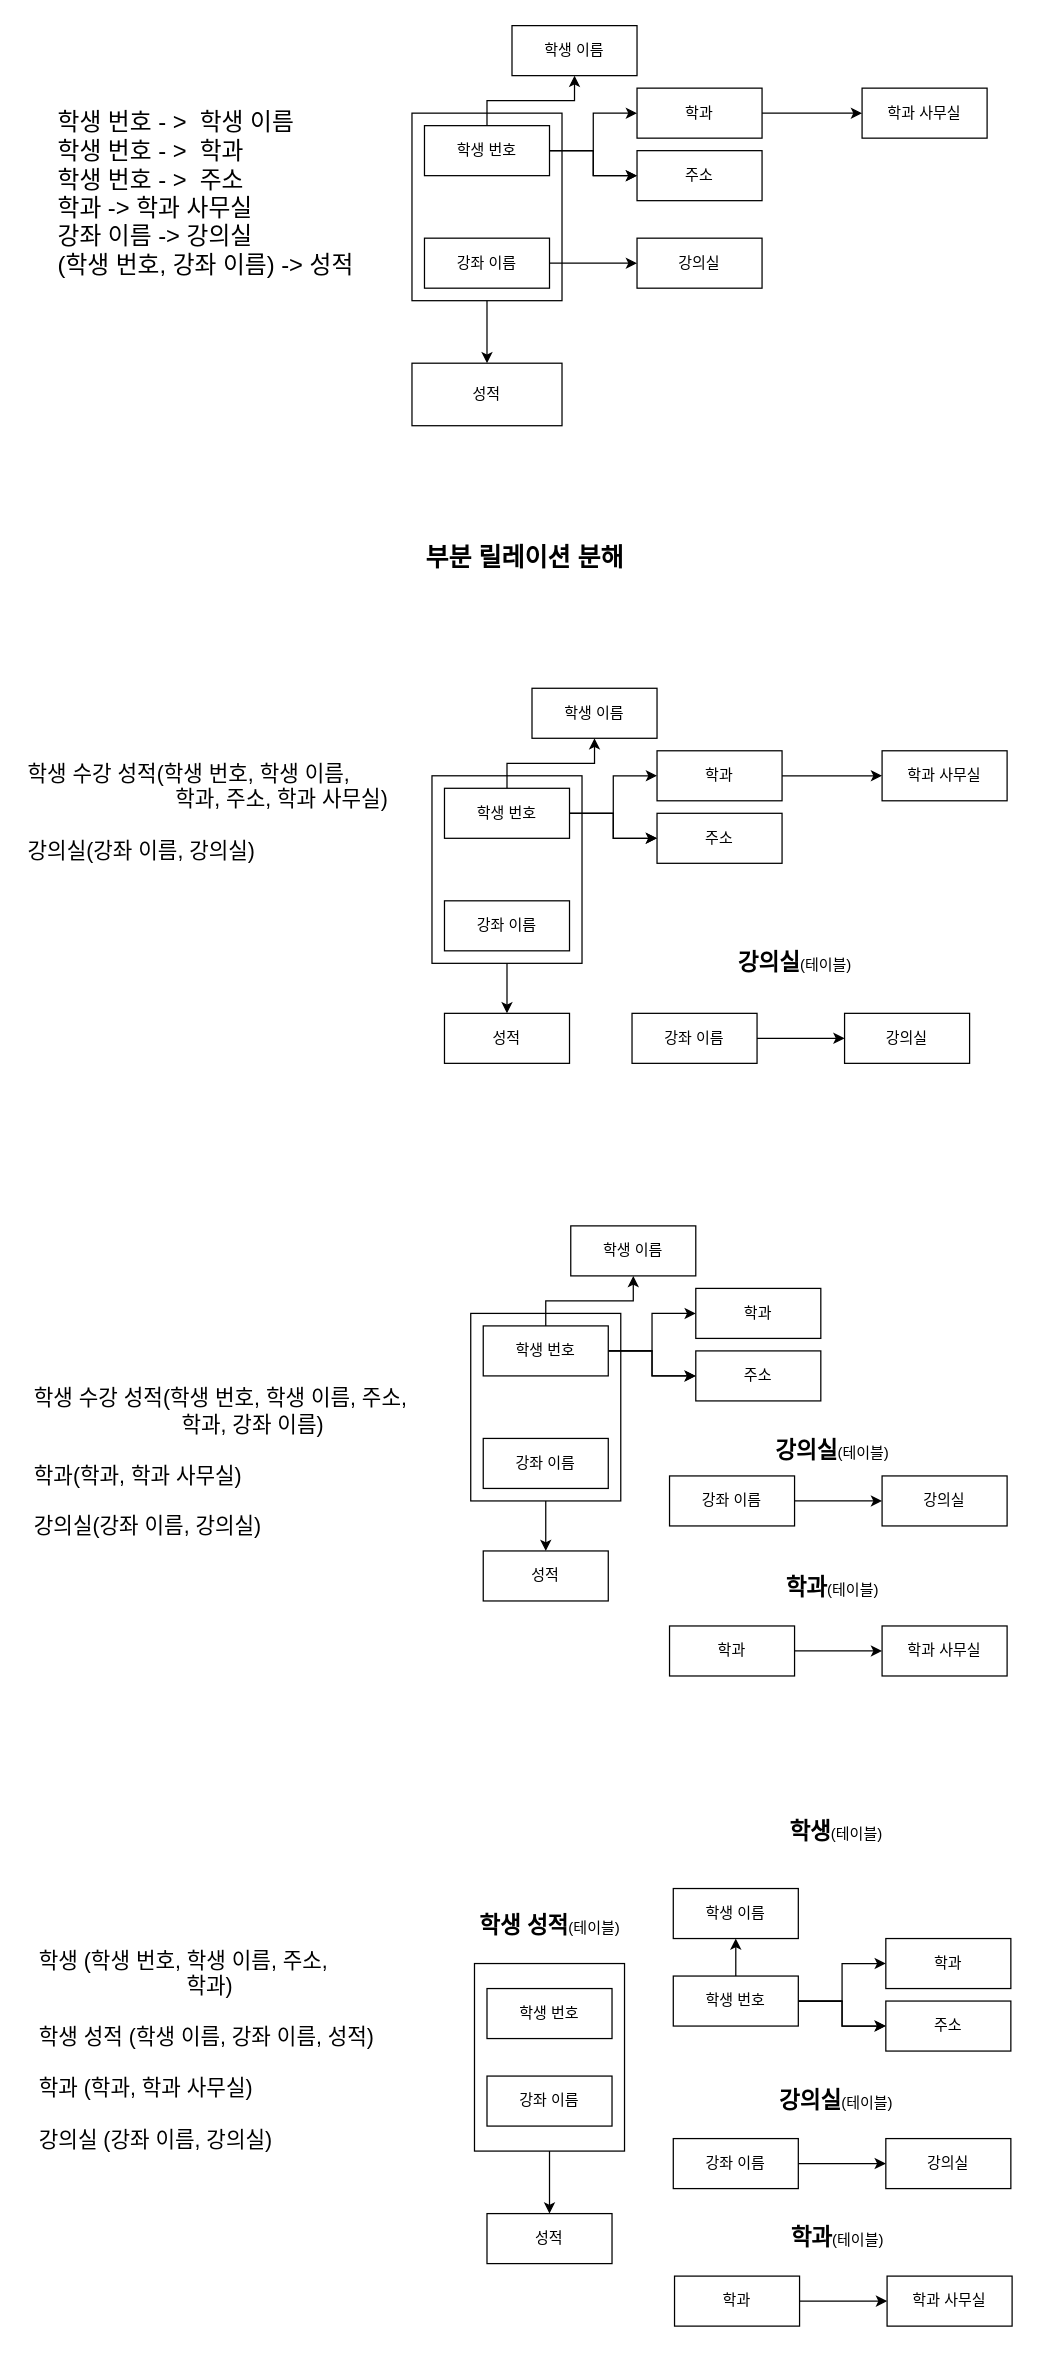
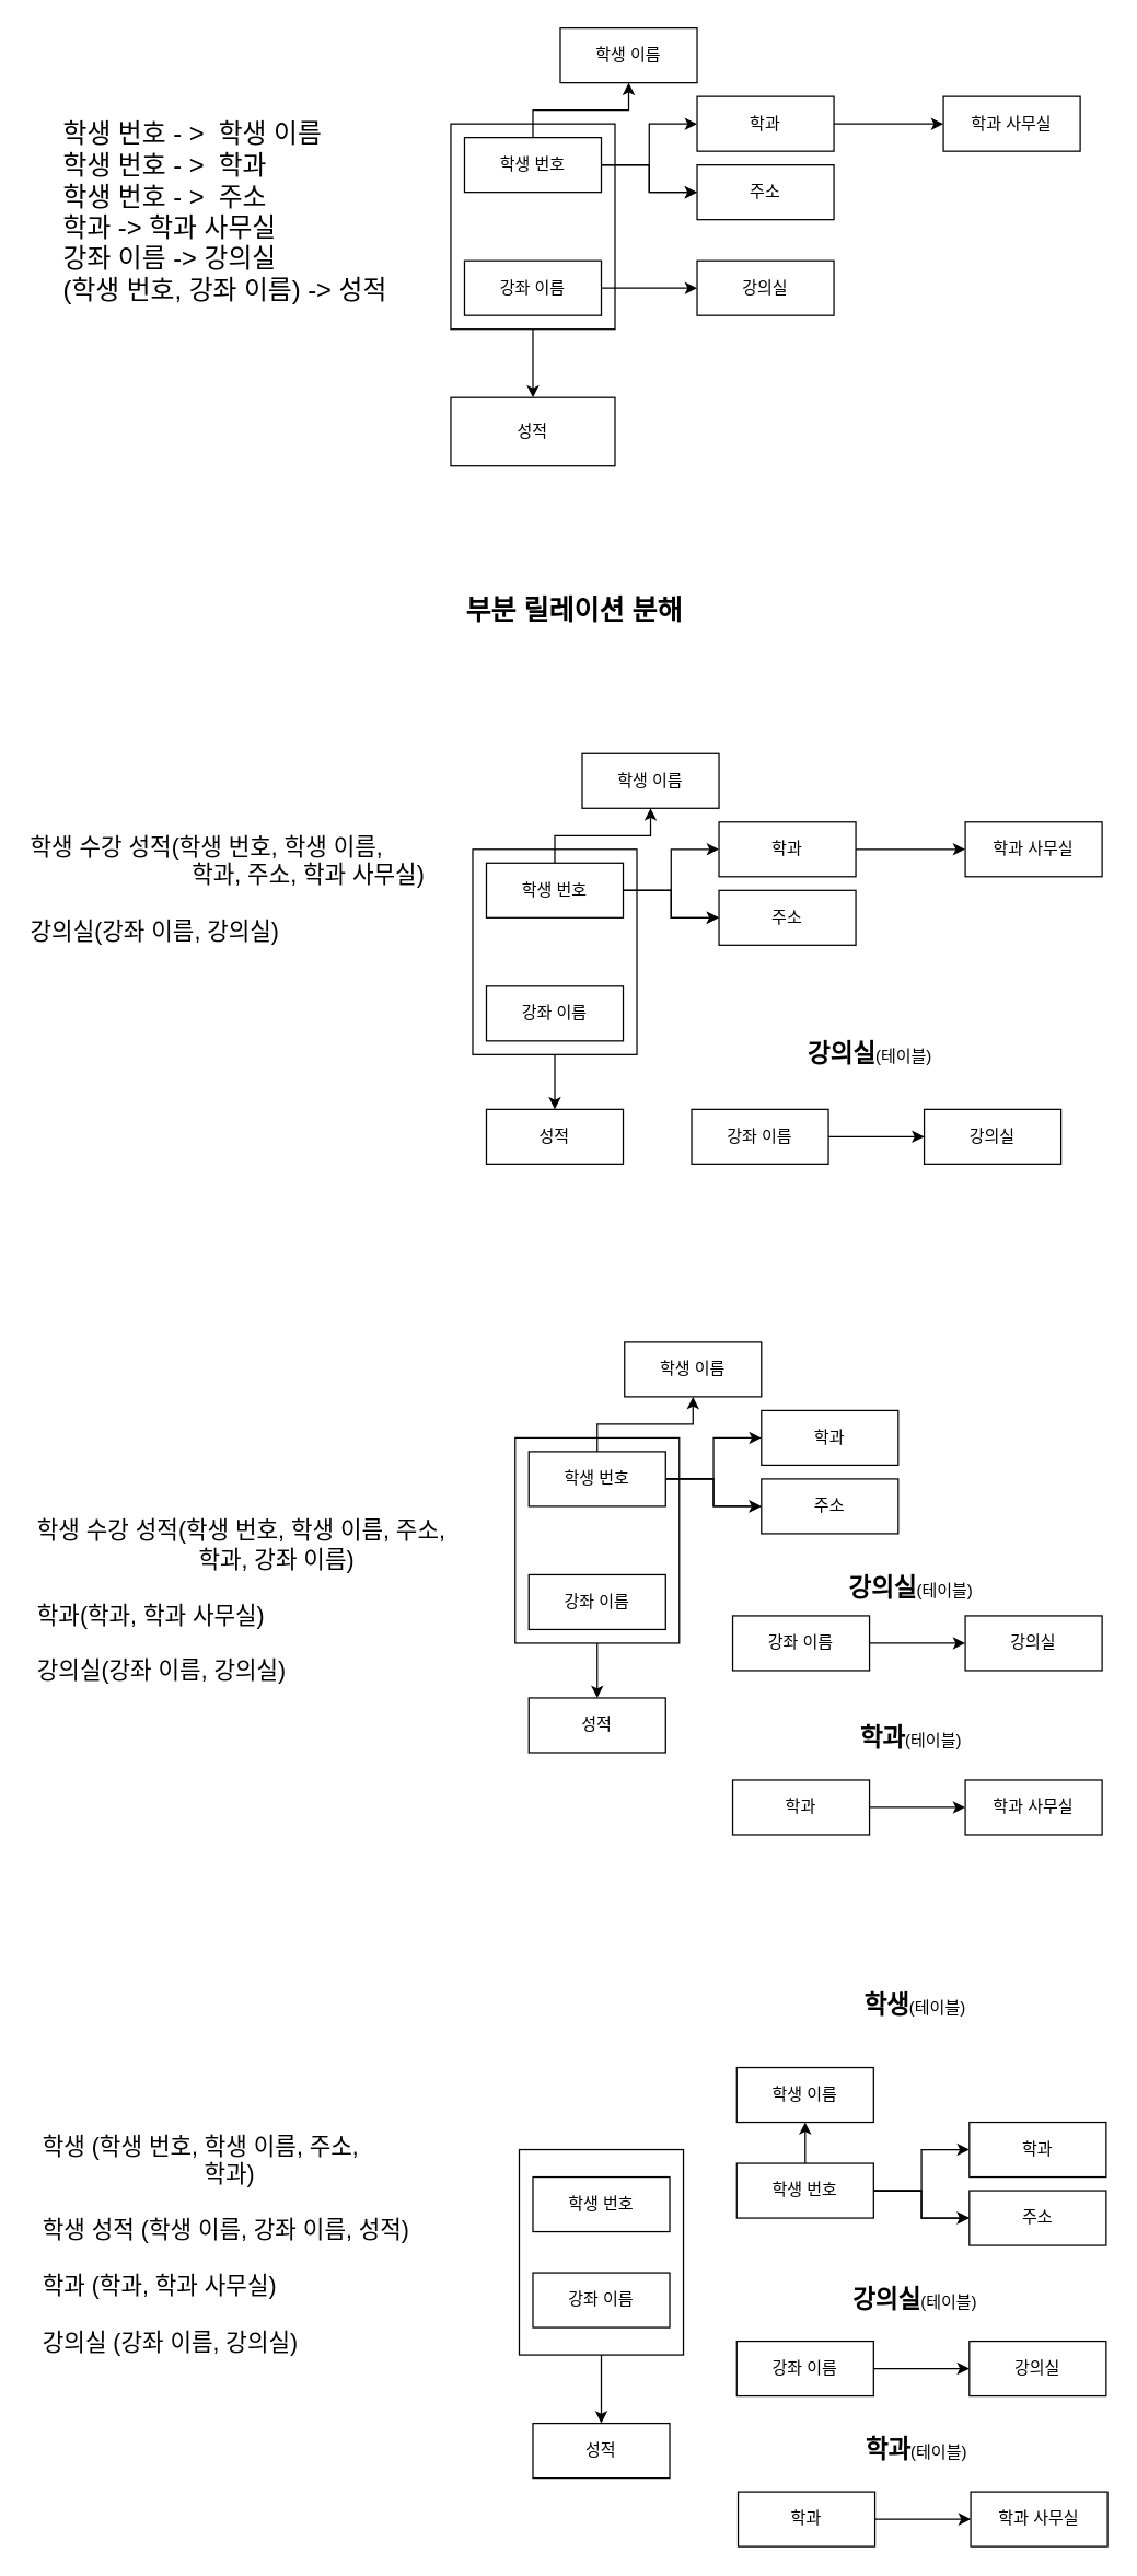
- <mxCell id="83" value="&lt;b&gt;&lt;font style=&quot;font-size: 18px;&quot;&gt;학생 성적&lt;/font&gt;&lt;/b&gt;(테이블)" style="text;html=1;align=center;verticalAlign=middle;resizable=0;points=[];autosize=1;strokeColor=none;fillColor=none;" vertex="1" parent="1"><mxGeometry x="369" y="1520" width="140" height="40" as="geometry" /></mxCell>
